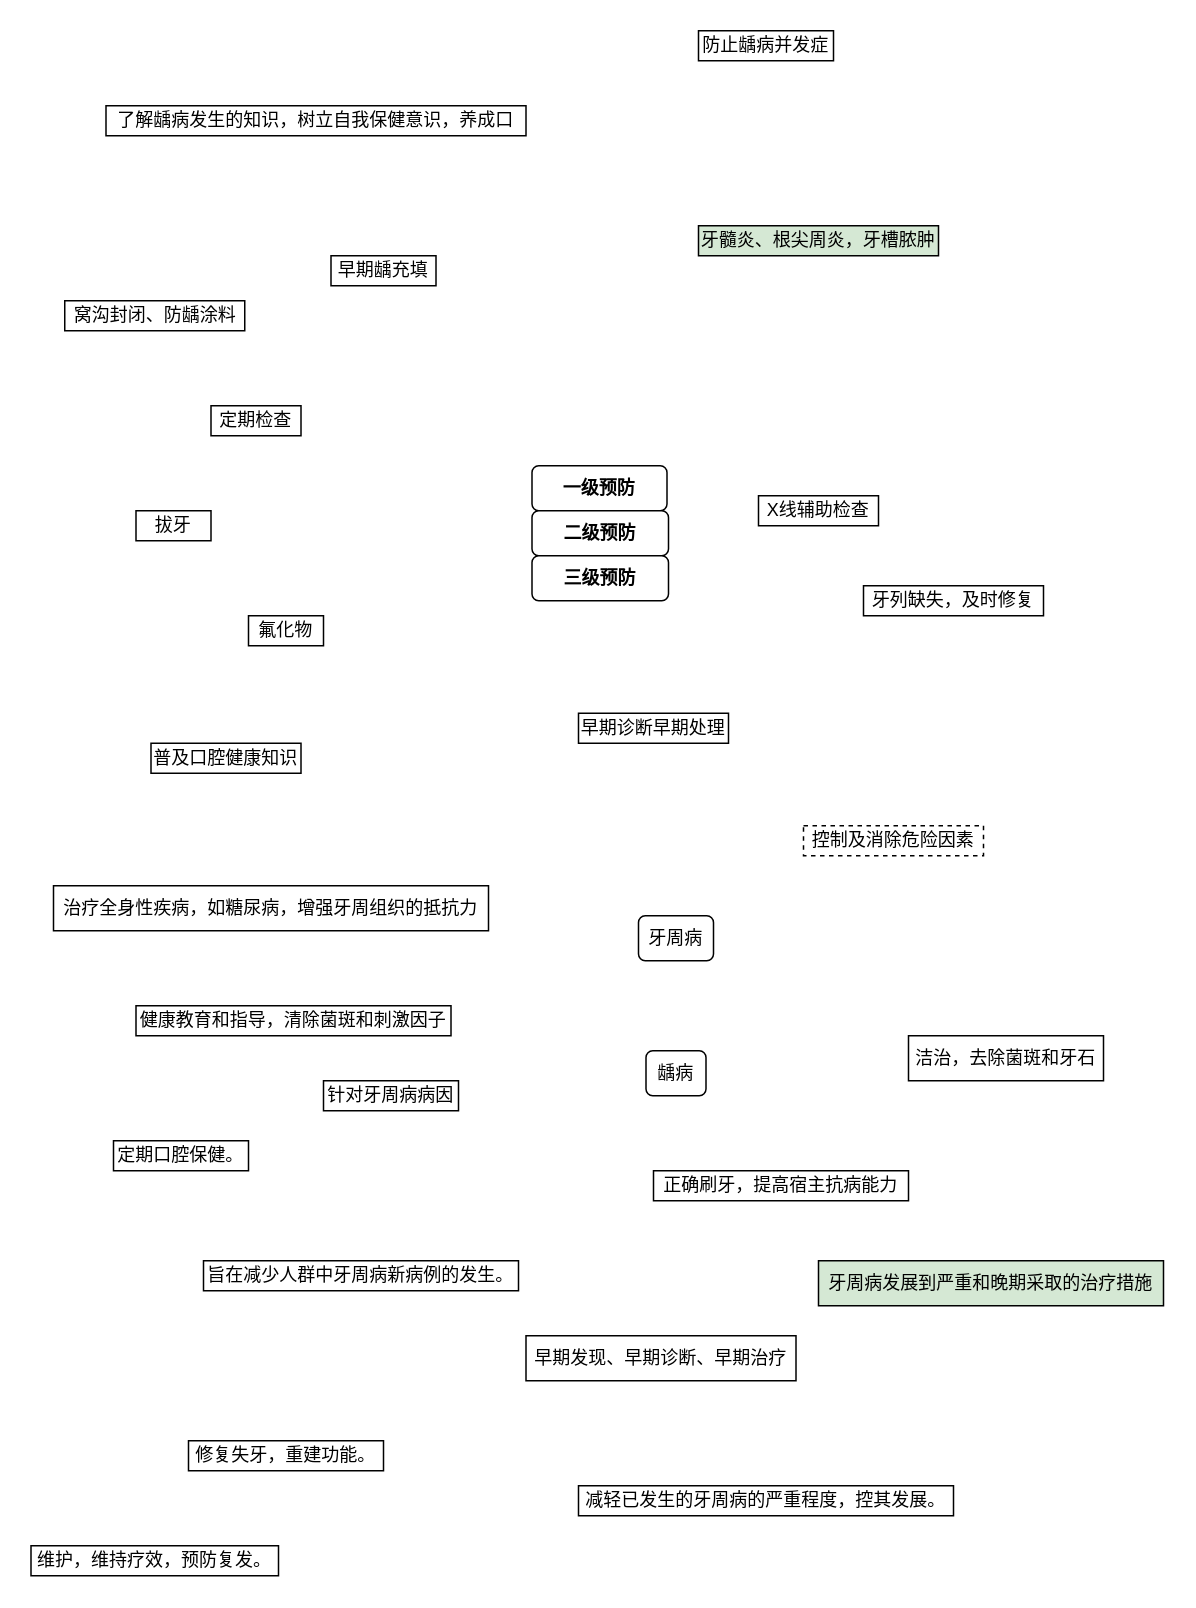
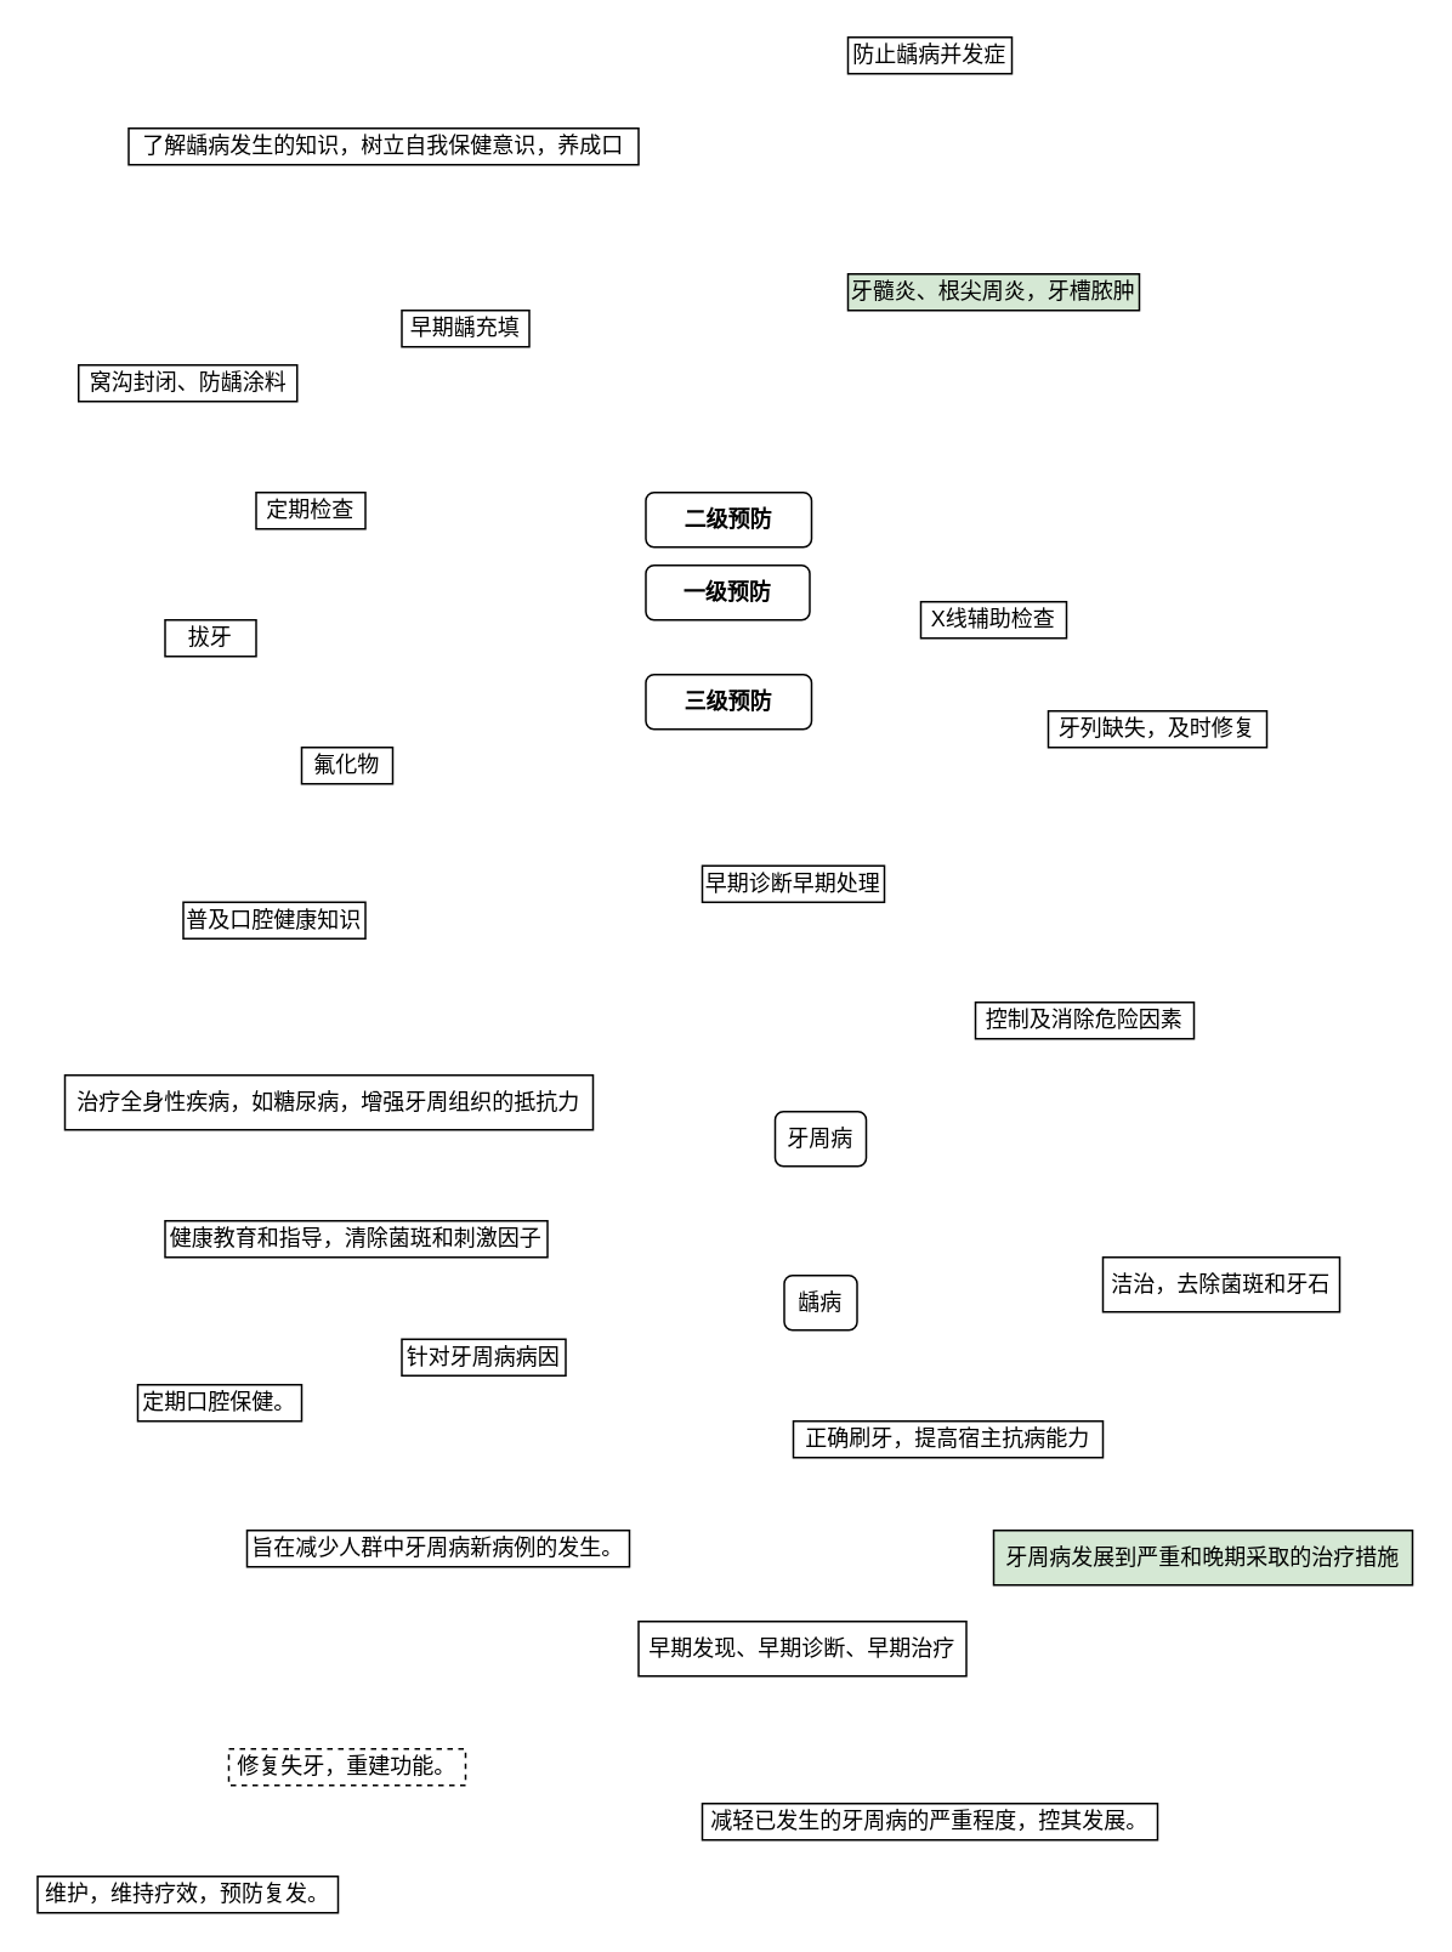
- <mxCell id="3" value="&lt;b&gt;二级预防&lt;/b&gt;" style="rounded=1;whiteSpace=wrap;html=1;" vertex="1" parent="1"><mxGeometry x="354" y="340" width="91" height="30" as="geometry" /></mxCell>
+ <mxCell id="3" value="&lt;b&gt;二级预防&lt;/b&gt;" style="rounded=1;whiteSpace=wrap;html=1;" vertex="1" parent="1"><mxGeometry x="354" y="270" width="91" height="30" as="geometry" /></mxCell>
- <mxCell id="17" value="控制及消除危险因素" style="rounded=0;whiteSpace=wrap;html=1;dashed=1;" vertex="1" parent="1"><mxGeometry x="535" y="550" width="120" height="20" as="geometry" /></mxCell>
+ <mxCell id="17" value="控制及消除危险因素" style="rounded=0;whiteSpace=wrap;html=1;" vertex="1" parent="1"><mxGeometry x="535" y="550" width="120" height="20" as="geometry" /></mxCell>
- <mxCell id="29" value="针对牙周病病因" style="rounded=0;whiteSpace=wrap;html=1;" vertex="1" parent="1"><mxGeometry x="215" y="720" width="90" height="20" as="geometry" /></mxCell>
+ <mxCell id="29" value="针对牙周病病因" style="rounded=0;whiteSpace=wrap;html=1;" vertex="1" parent="1"><mxGeometry x="220" y="735" width="90" height="20" as="geometry" /></mxCell>
- <mxCell id="19" value="修复失牙，重建功能。" style="rounded=0;whiteSpace=wrap;html=1;" vertex="1" parent="1"><mxGeometry x="125" y="960" width="130" height="20" as="geometry" /></mxCell>
+ <mxCell id="19" value="修复失牙，重建功能。" style="rounded=0;whiteSpace=wrap;html=1;dashed=1;" vertex="1" parent="1"><mxGeometry x="125" y="960" width="130" height="20" as="geometry" /></mxCell>
